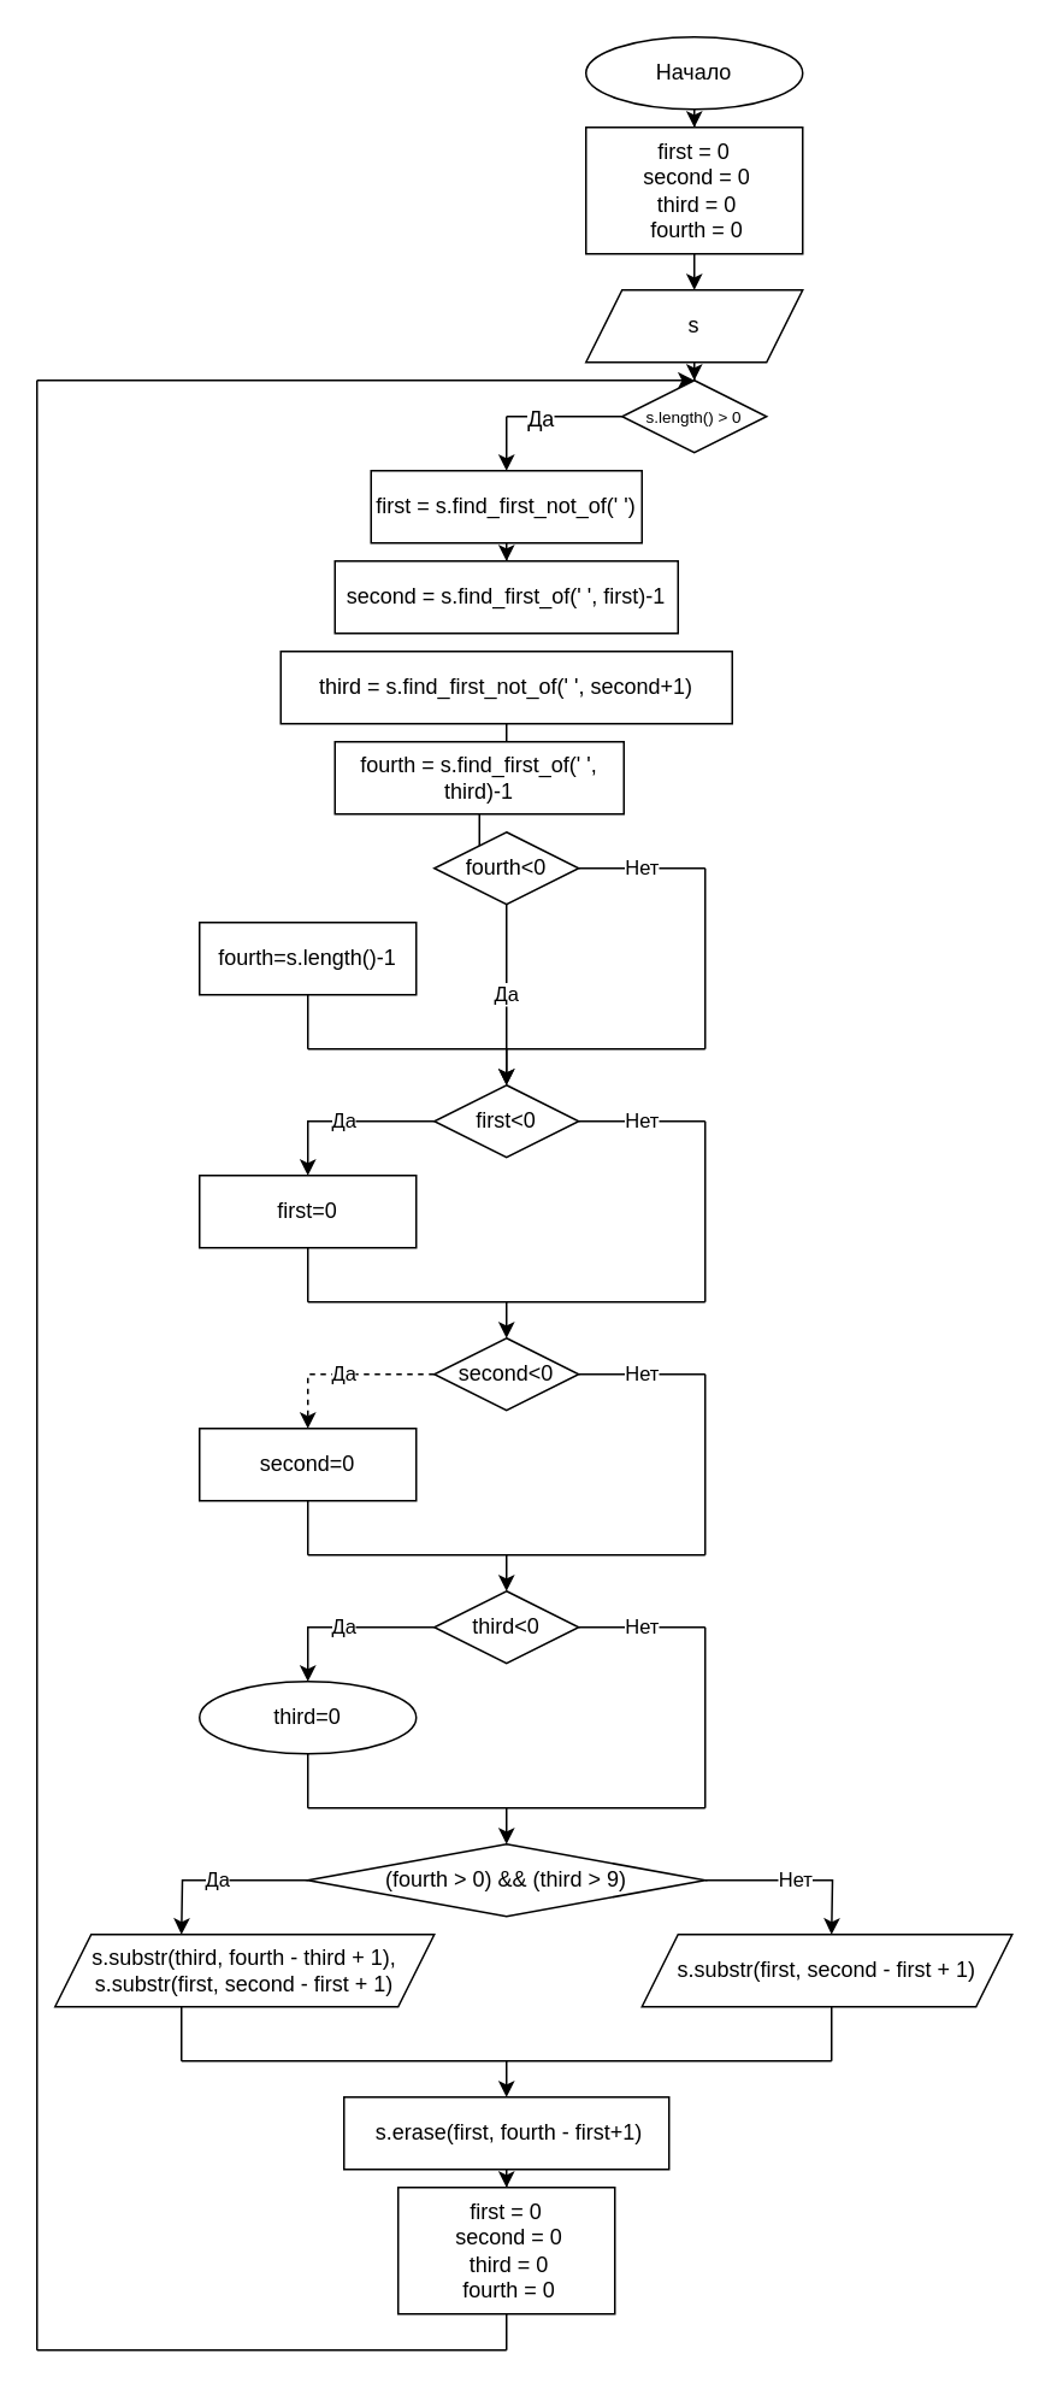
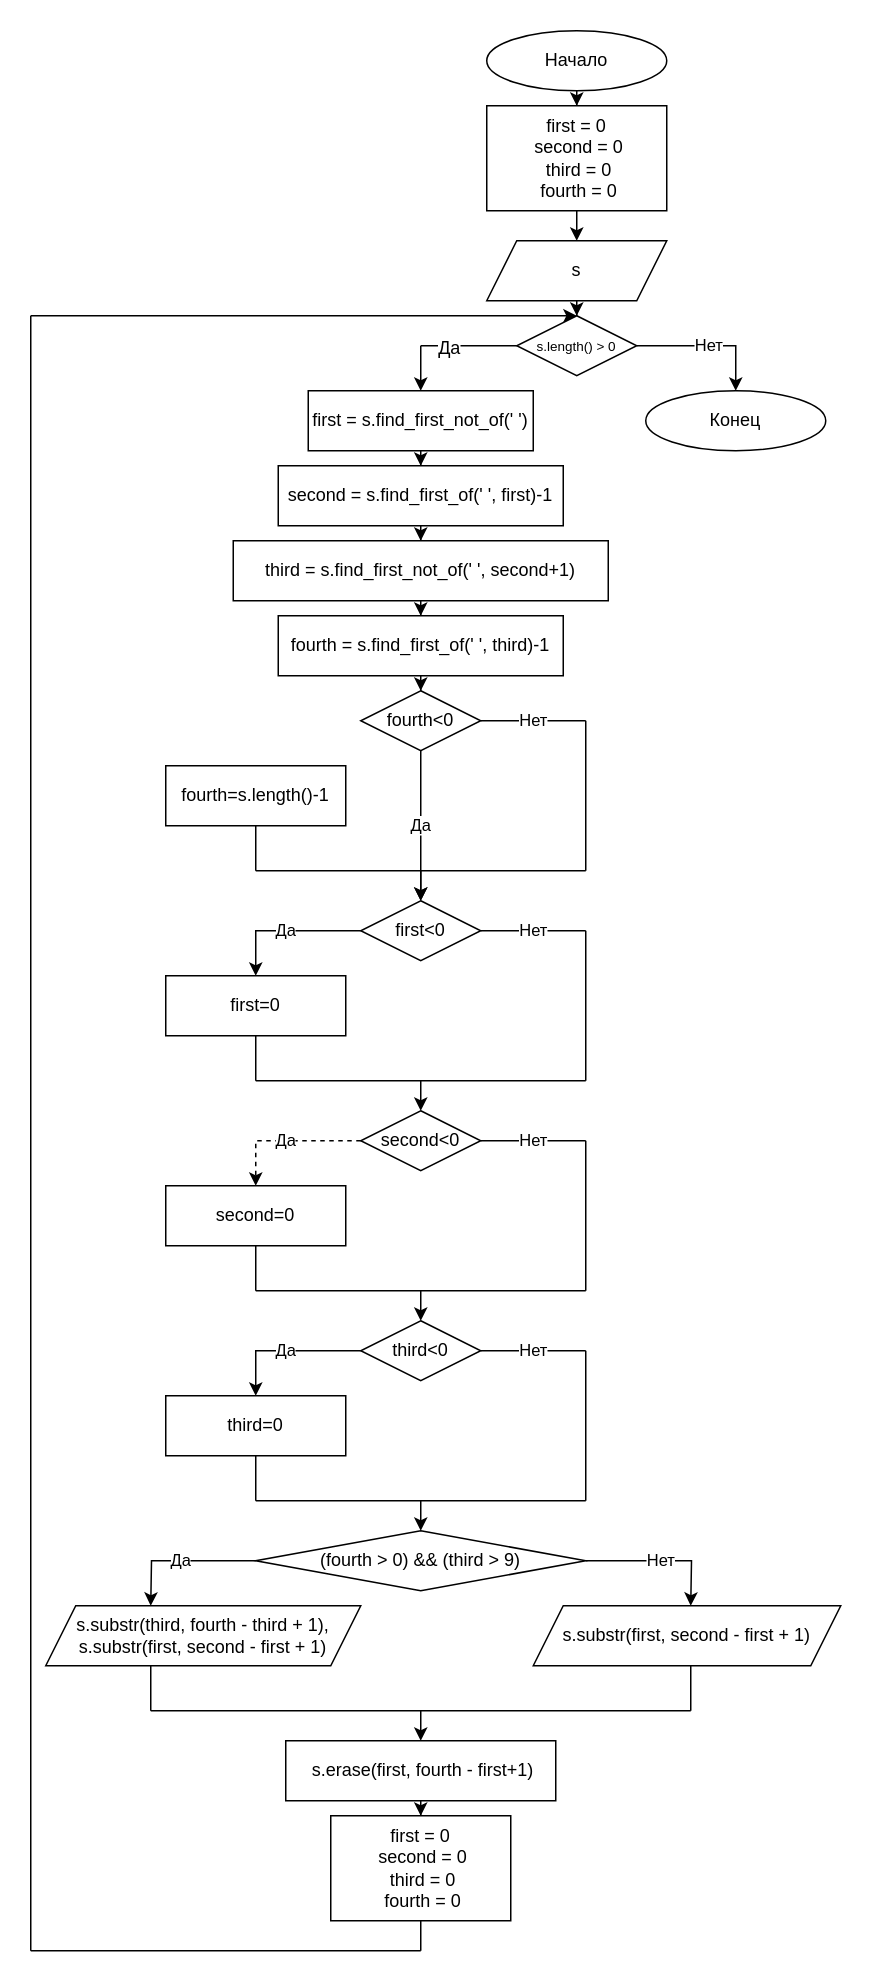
+ <mxCell id="7" value="Нет" style="edgeStyle=orthogonalEdgeStyle;rounded=0;orthogonalLoop=1;jettySize=auto;html=1;" edge="1" parent="1" source="8" target="61"><mxGeometry relative="1" as="geometry" /></mxCell>
+ <mxCell id="61" value="Конец" style="ellipse;whiteSpace=wrap;html=1;" vertex="1" parent="1"><mxGeometry x="430" y="260" width="120" height="40" as="geometry" /></mxCell>
+ <mxCell id="11" value="" style="edgeStyle=orthogonalEdgeStyle;rounded=0;orthogonalLoop=1;jettySize=auto;html=1;" edge="1" parent="1" source="12" target="14"><mxGeometry relative="1" as="geometry" /></mxCell>
- <mxCell id="16" value="fourth = s.find_first_of(' ', third)-1" style="whiteSpace=wrap;html=1;" vertex="1" parent="1"><mxGeometry x="185" y="410" width="160" height="40" as="geometry" /></mxCell>
+ <mxCell id="16" value="fourth = s.find_first_of(' ', third)-1" style="whiteSpace=wrap;html=1;" vertex="1" parent="1"><mxGeometry x="185" y="410" width="190" height="40" as="geometry" /></mxCell>
- <mxCell id="43" value="third=0" style="ellipse;whiteSpace=wrap;html=1;" vertex="1" parent="1"><mxGeometry x="110" y="930" width="120" height="40" as="geometry" /></mxCell>
+ <mxCell id="43" value="third=0" style="whiteSpace=wrap;html=1;" vertex="1" parent="1"><mxGeometry x="110" y="930" width="120" height="40" as="geometry" /></mxCell>
